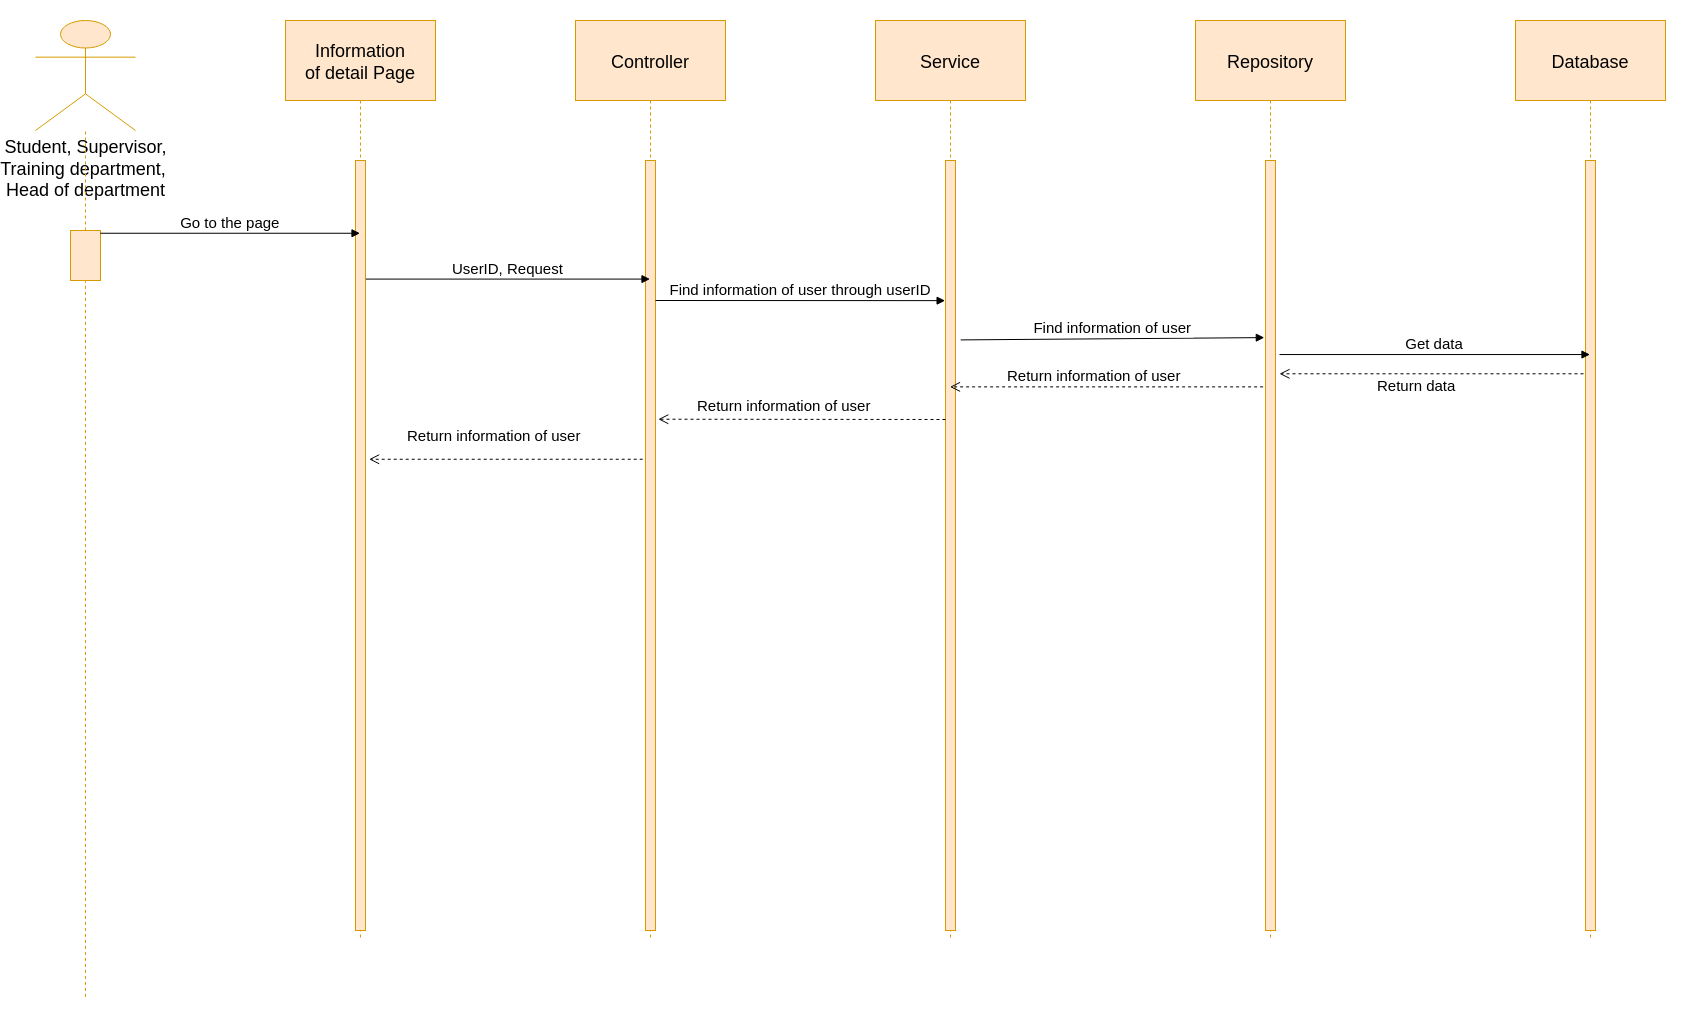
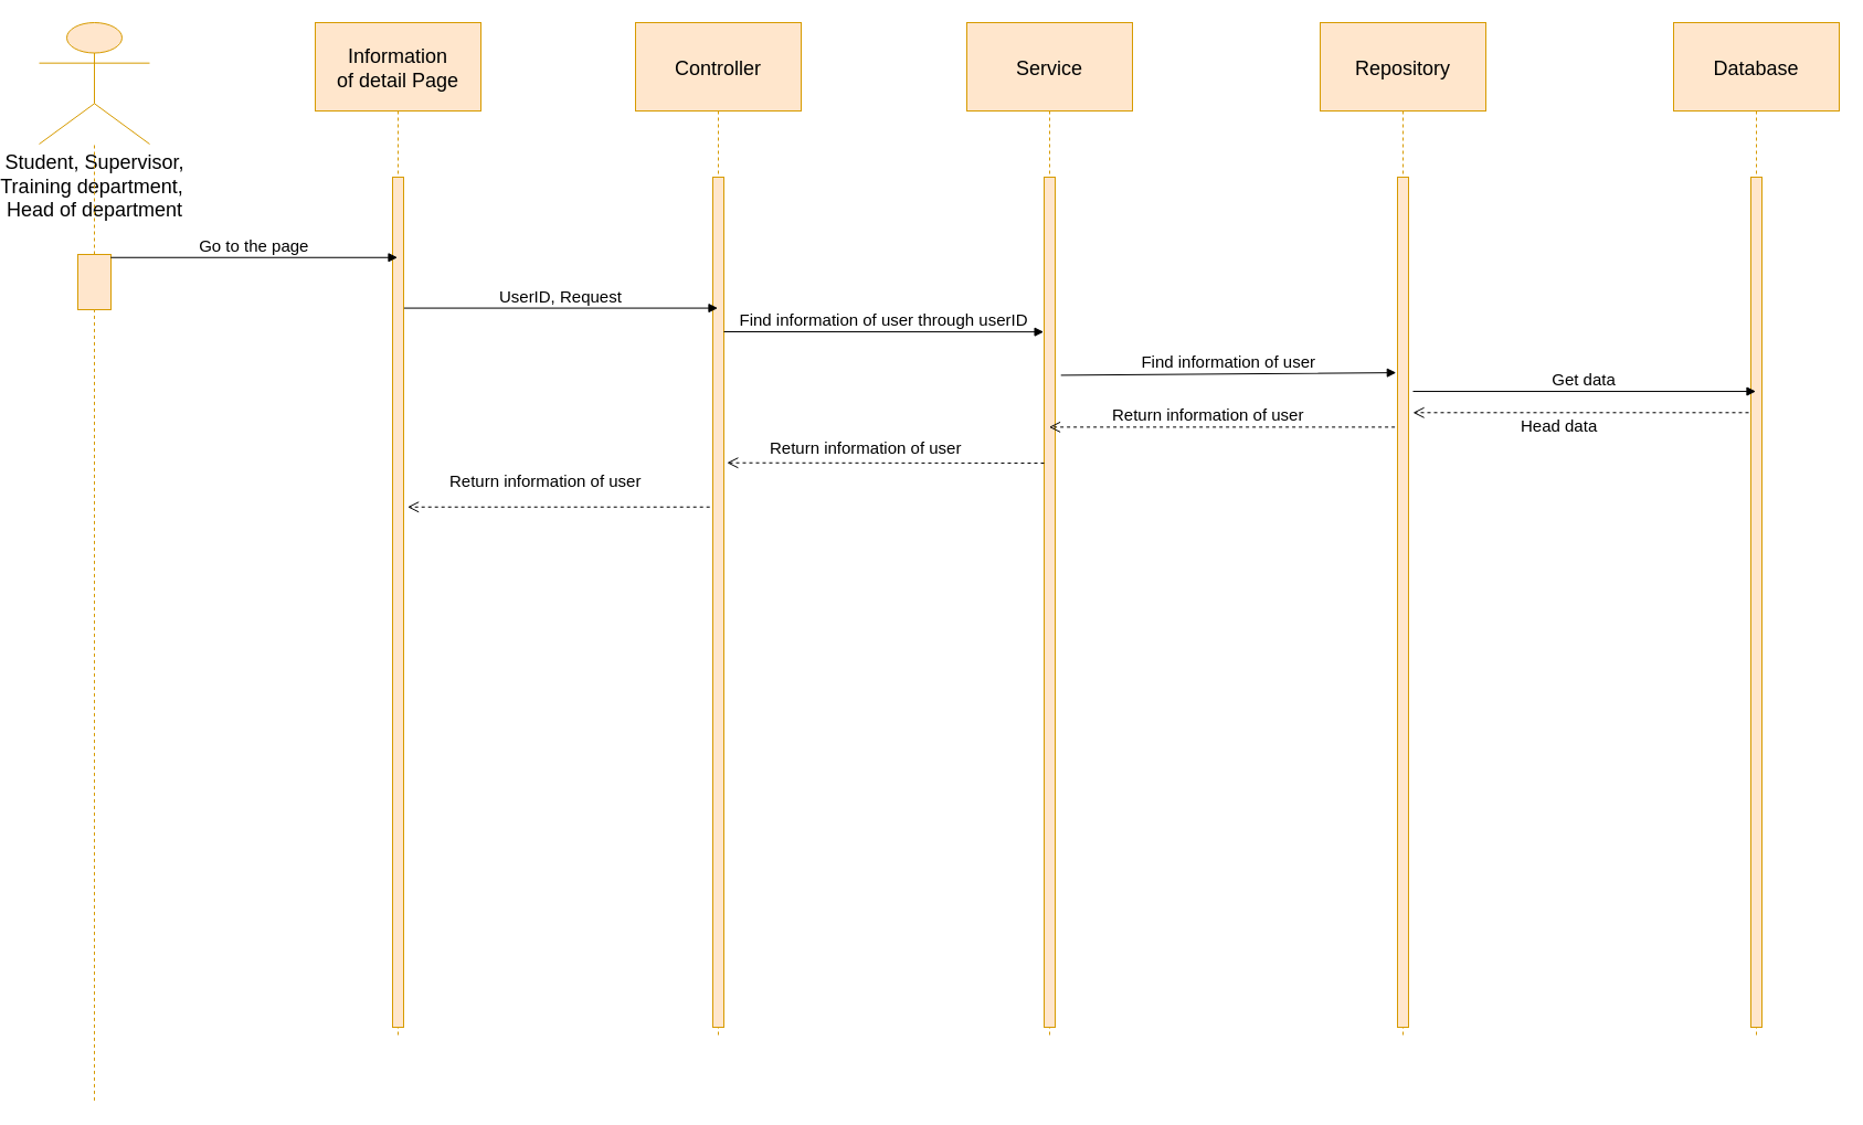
- <mxCell id="28" value="&lt;span style=&quot;color: rgb(0 , 0 , 0) ; font-family: &amp;#34;helvetica&amp;#34; ; font-size: 15px ; font-style: normal ; font-weight: 400 ; letter-spacing: normal ; text-align: center ; text-indent: 0px ; text-transform: none ; word-spacing: 0px ; background-color: rgb(255 , 255 , 255) ; display: inline ; float: none&quot;&gt;Return data&lt;/span&gt;" style="text;whiteSpace=wrap;html=1;" vertex="1" parent="1"><mxGeometry x="1360" y="370" width="240" height="30" as="geometry" /></mxCell>
+ <mxCell id="28" value="&lt;span style=&quot;color: rgb(0 , 0 , 0) ; font-family: &amp;#34;helvetica&amp;#34; ; font-size: 15px ; font-style: normal ; font-weight: 400 ; letter-spacing: normal ; text-align: center ; text-indent: 0px ; text-transform: none ; word-spacing: 0px ; background-color: rgb(255 , 255 , 255) ; display: inline ; float: none&quot;&gt;Head data&lt;/span&gt;" style="text;whiteSpace=wrap;html=1;" vertex="1" parent="1"><mxGeometry x="1360" y="370" width="240" height="30" as="geometry" /></mxCell>
